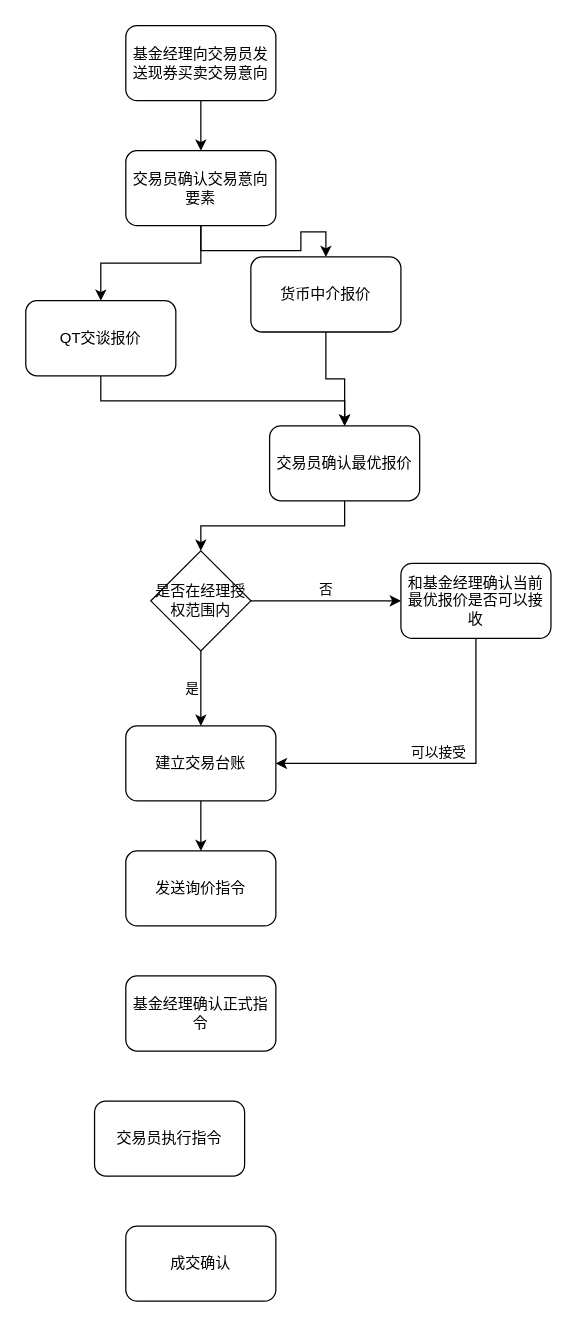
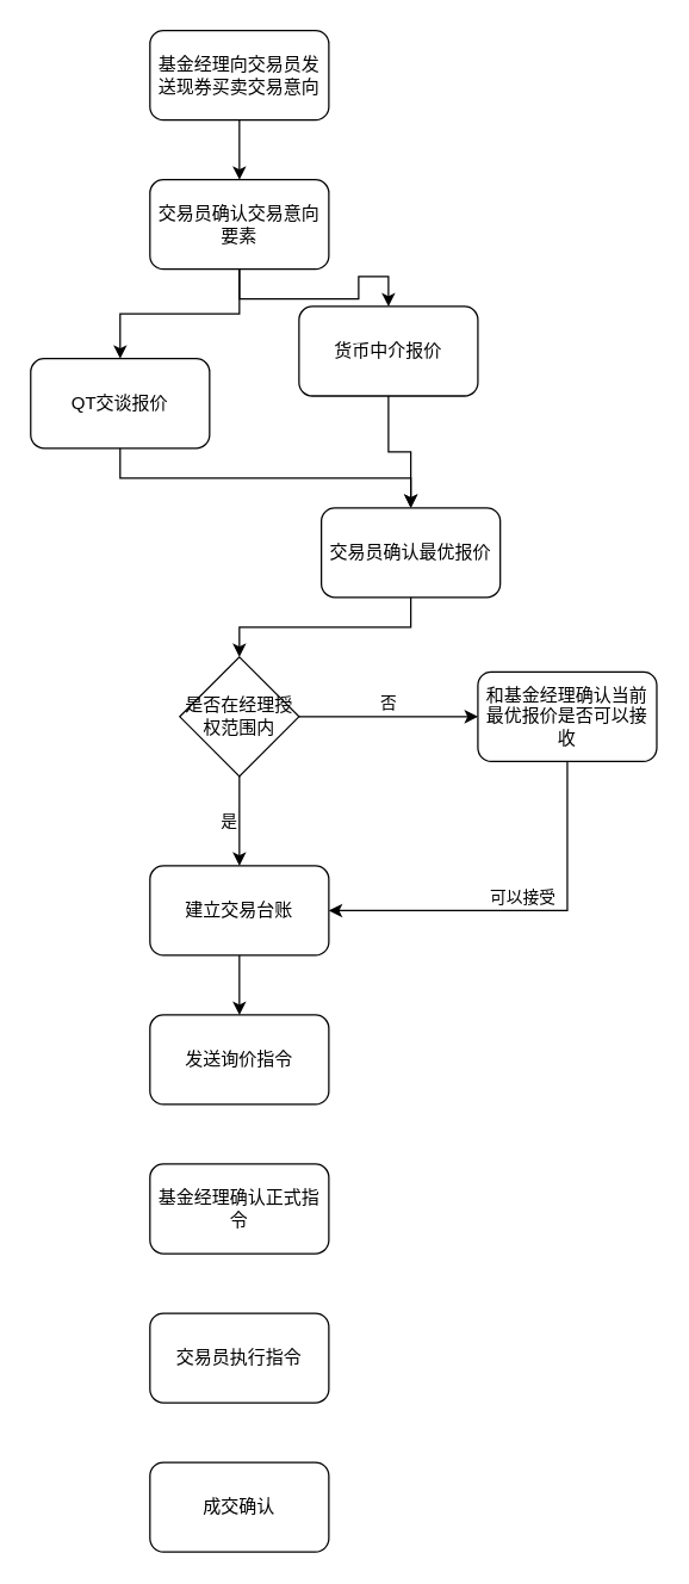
- <mxCell id="23" value="交易员执行指令" style="rounded=1;whiteSpace=wrap;html=1;" vertex="1" parent="1"><mxGeometry x="75" y="880" width="120" height="60" as="geometry" /></mxCell>
+ <mxCell id="23" value="交易员执行指令" style="rounded=1;whiteSpace=wrap;html=1;" vertex="1" parent="1"><mxGeometry x="100" y="880" width="120" height="60" as="geometry" /></mxCell>
